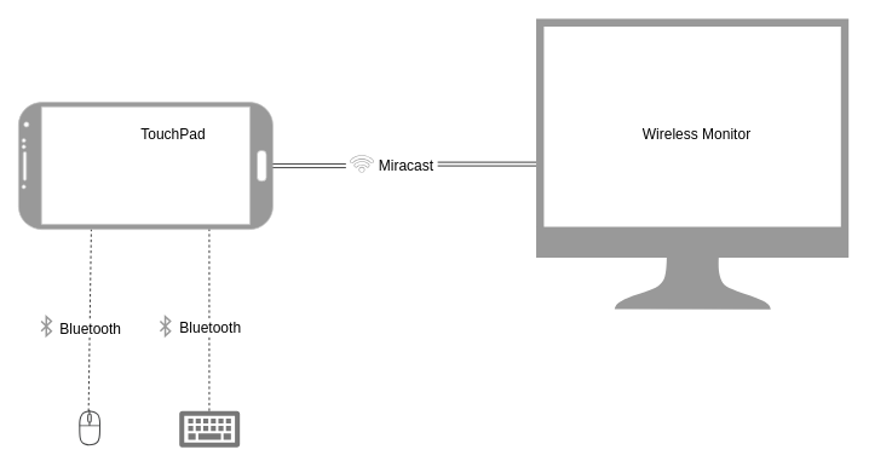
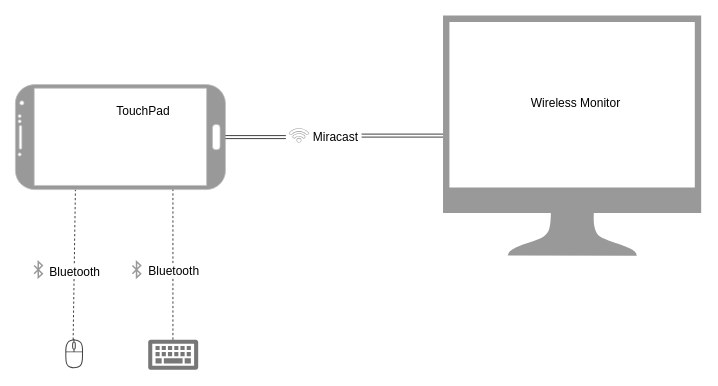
- <mxCell id="10" value="&lt;font style=&quot;font-size: 16px&quot;&gt;Wireless Monitor&lt;/font&gt;" style="text;html=1;strokeColor=none;fillColor=none;align=center;verticalAlign=middle;whiteSpace=wrap;rounded=0;" vertex="1" parent="1"><mxGeometry x="706.05" y="122" width="121.95" height="50" as="geometry" /></mxCell>
+ <mxCell id="10" value="&lt;font style=&quot;font-size: 16px&quot;&gt;Wireless Monitor&lt;/font&gt;" style="text;html=1;strokeColor=none;fillColor=none;align=center;verticalAlign=middle;whiteSpace=wrap;rounded=0;" vertex="1" parent="1"><mxGeometry x="706.05" y="112" width="121.95" height="50" as="geometry" /></mxCell>
